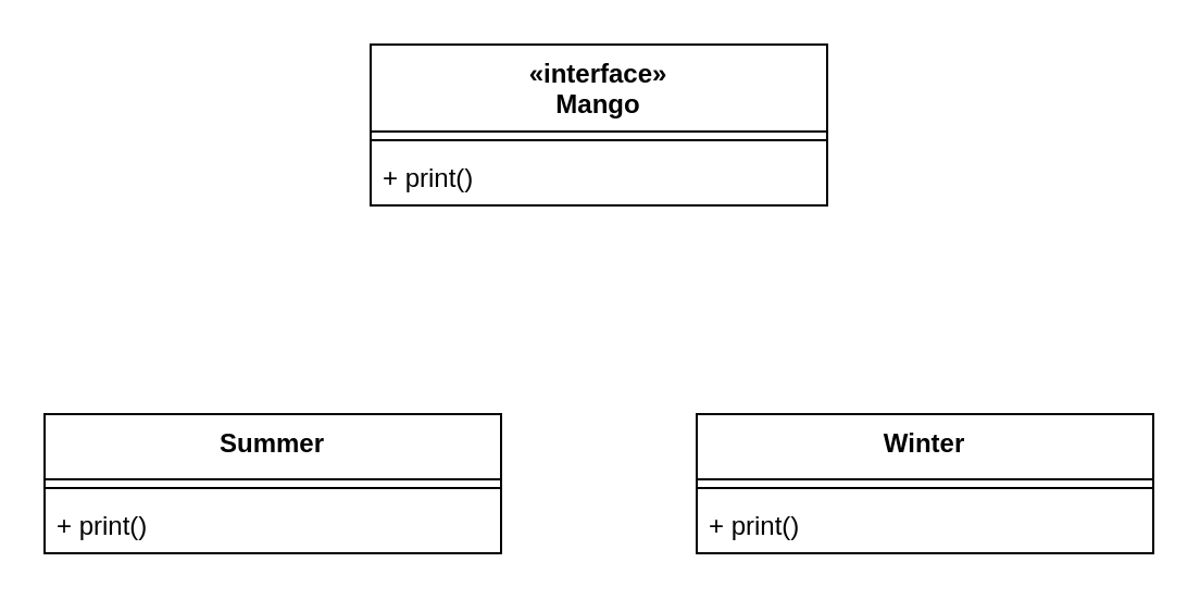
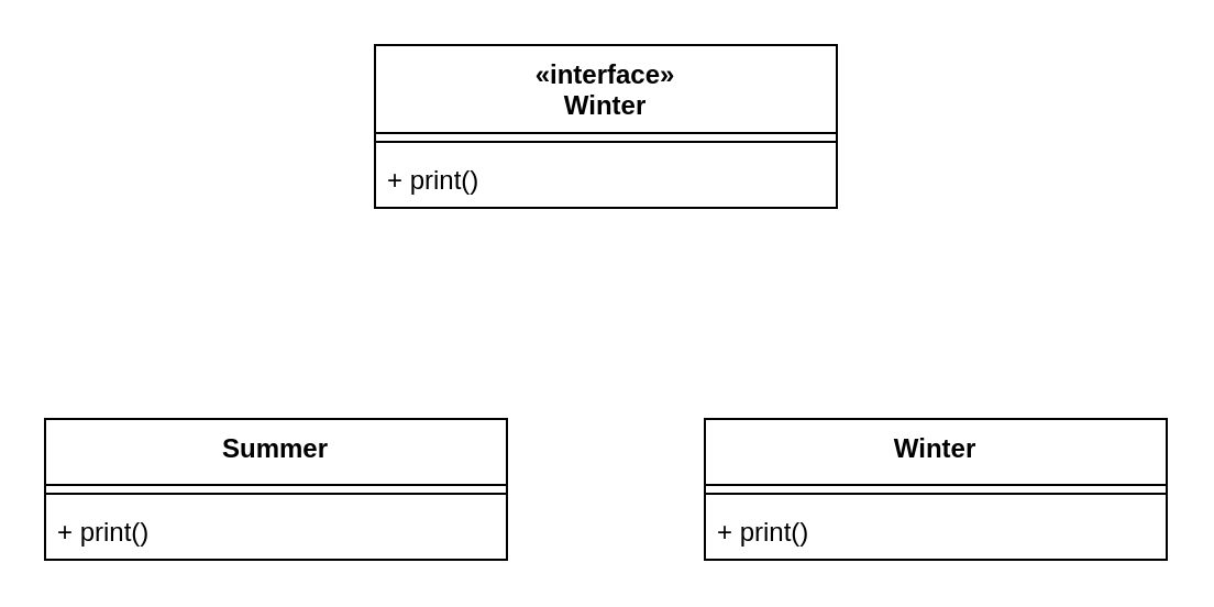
- <mxCell id="3" value="«interface»&#10;Mango" style="swimlane;fontStyle=1;align=center;verticalAlign=top;childLayout=stackLayout;horizontal=1;startSize=40;horizontalStack=0;resizeParent=1;resizeParentMax=0;resizeLast=0;collapsible=1;marginBottom=0;" parent="1" vertex="1"><mxGeometry x="170" y="20" width="210" height="74" as="geometry" /></mxCell>
+ <mxCell id="3" value="«interface»&#10;Winter" style="swimlane;fontStyle=1;align=center;verticalAlign=top;childLayout=stackLayout;horizontal=1;startSize=40;horizontalStack=0;resizeParent=1;resizeParentMax=0;resizeLast=0;collapsible=1;marginBottom=0;" parent="1" vertex="1"><mxGeometry x="170" y="20" width="210" height="74" as="geometry" /></mxCell>
